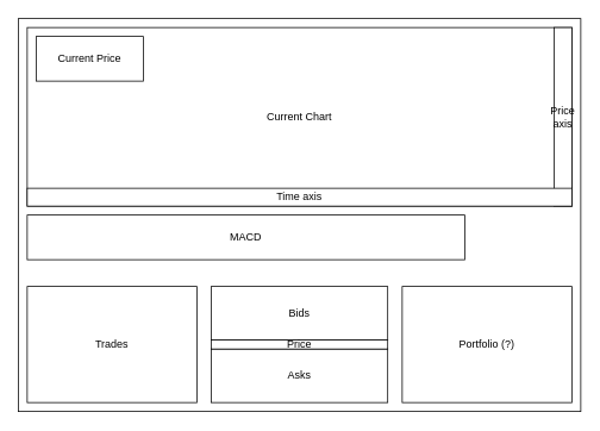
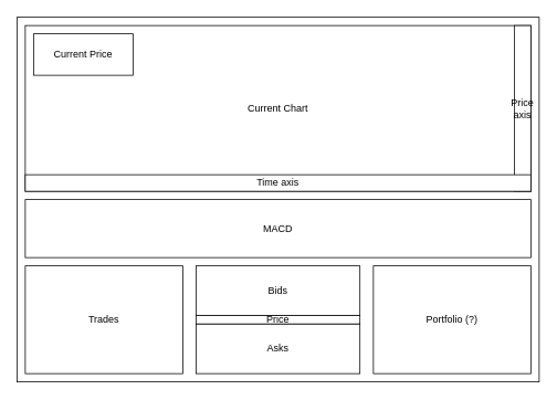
- <mxCell id="5" value="MACD" style="rounded=0;whiteSpace=wrap;html=1;" vertex="1" parent="1"><mxGeometry x="30" y="240" width="490" height="50" as="geometry" /></mxCell>
+ <mxCell id="5" value="MACD" style="rounded=0;whiteSpace=wrap;html=1;" vertex="1" parent="1"><mxGeometry x="30" y="240" width="610" height="70" as="geometry" /></mxCell>
